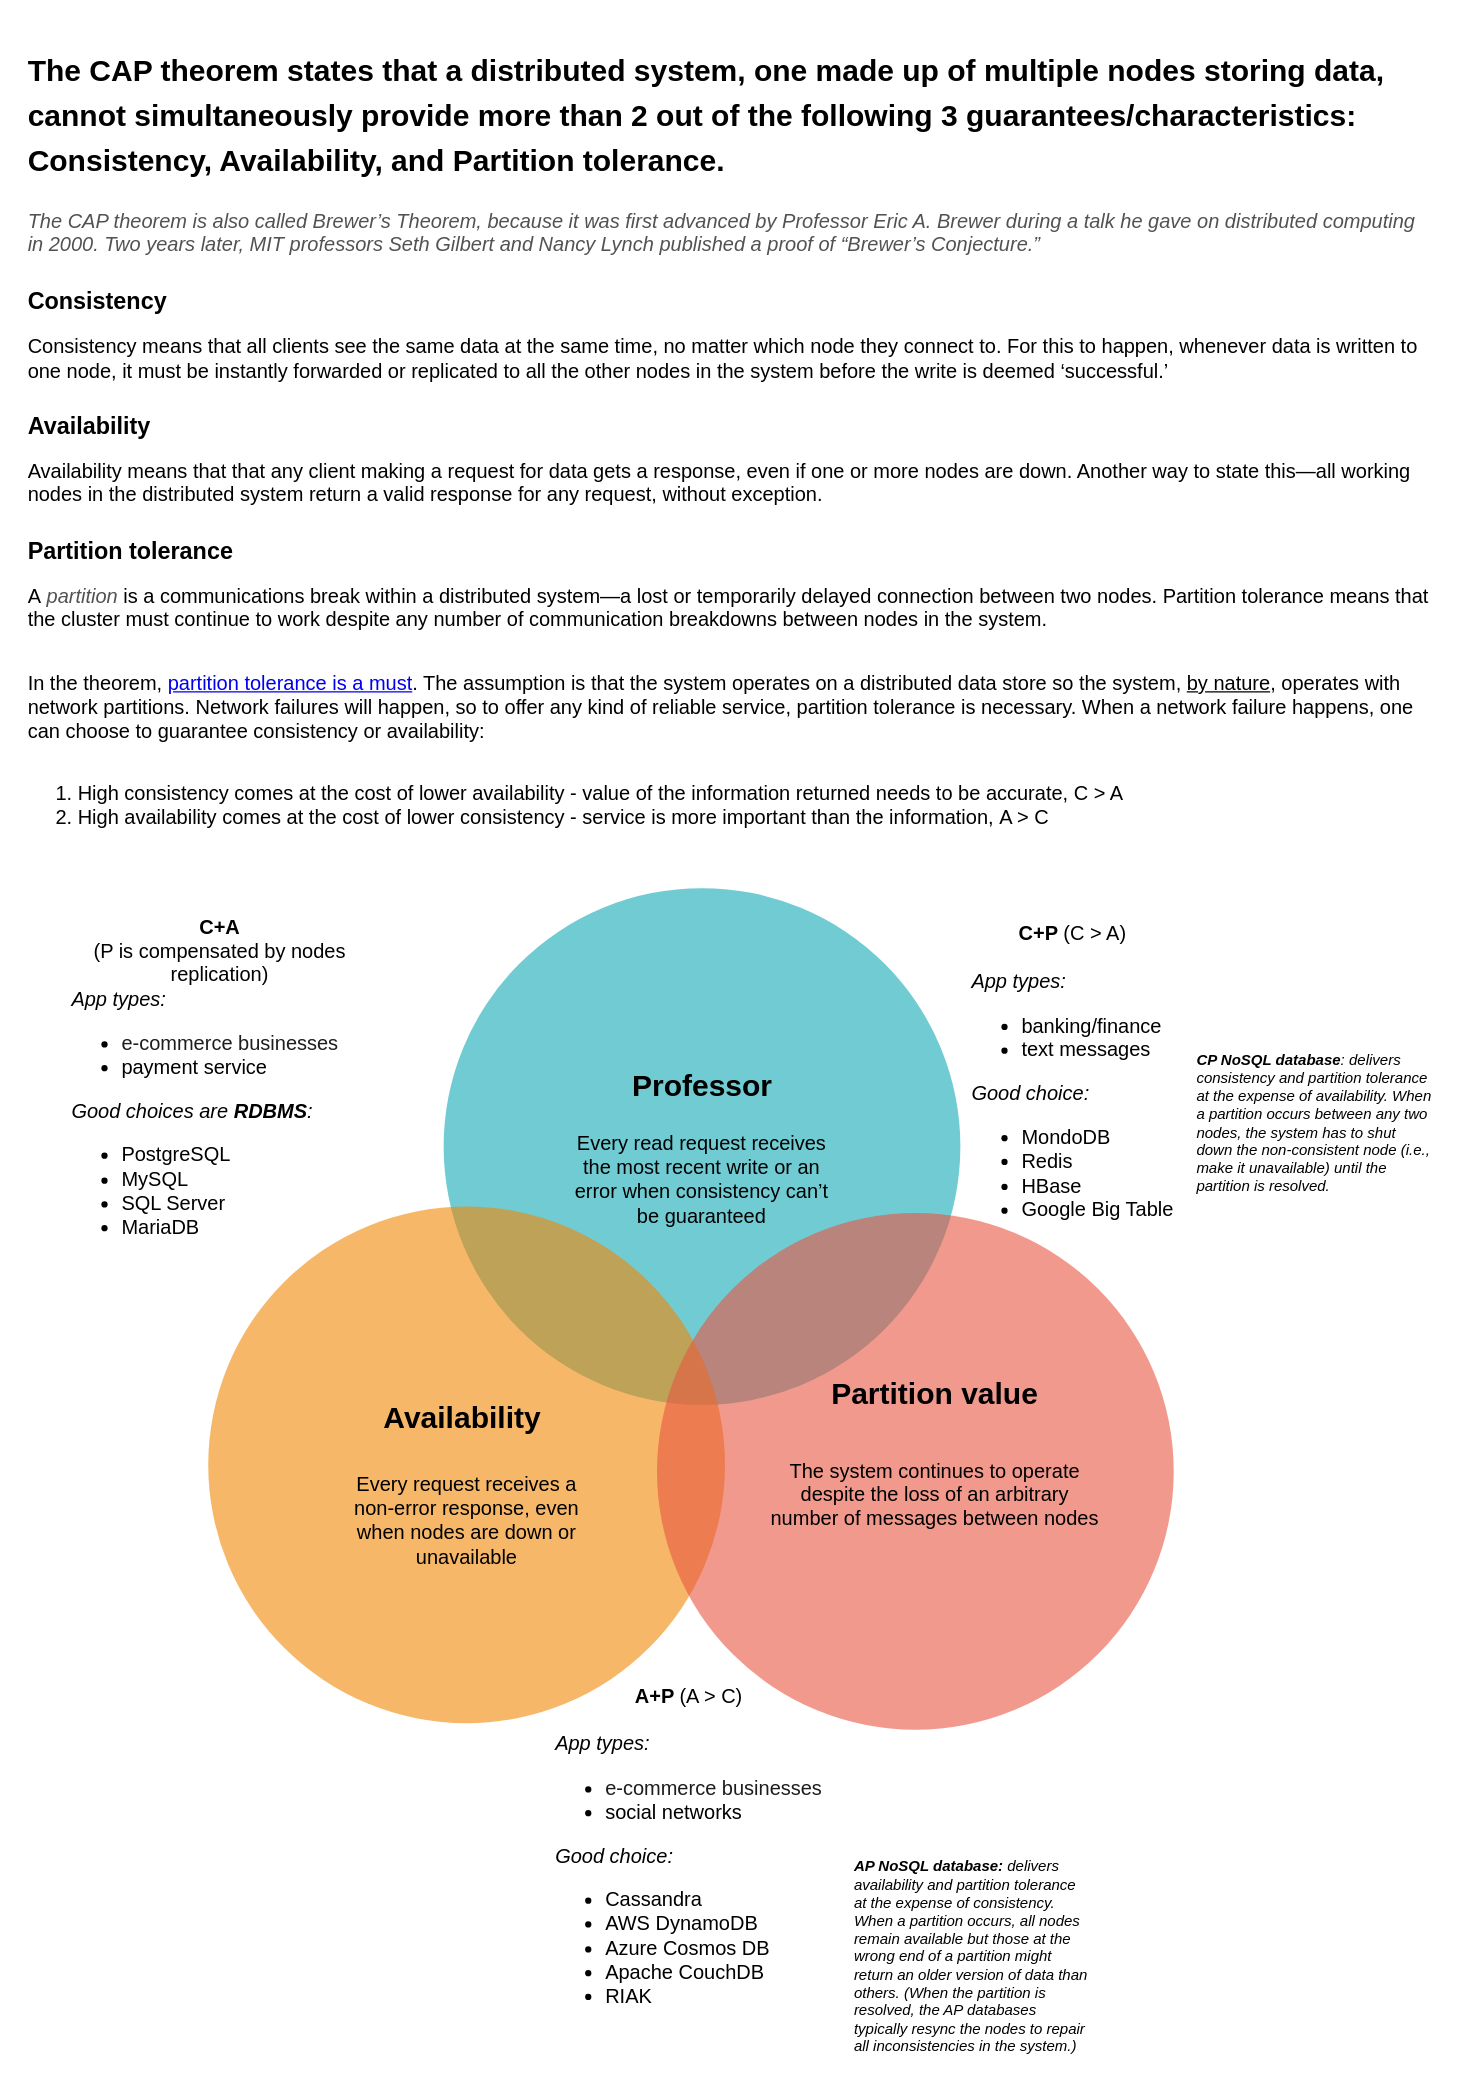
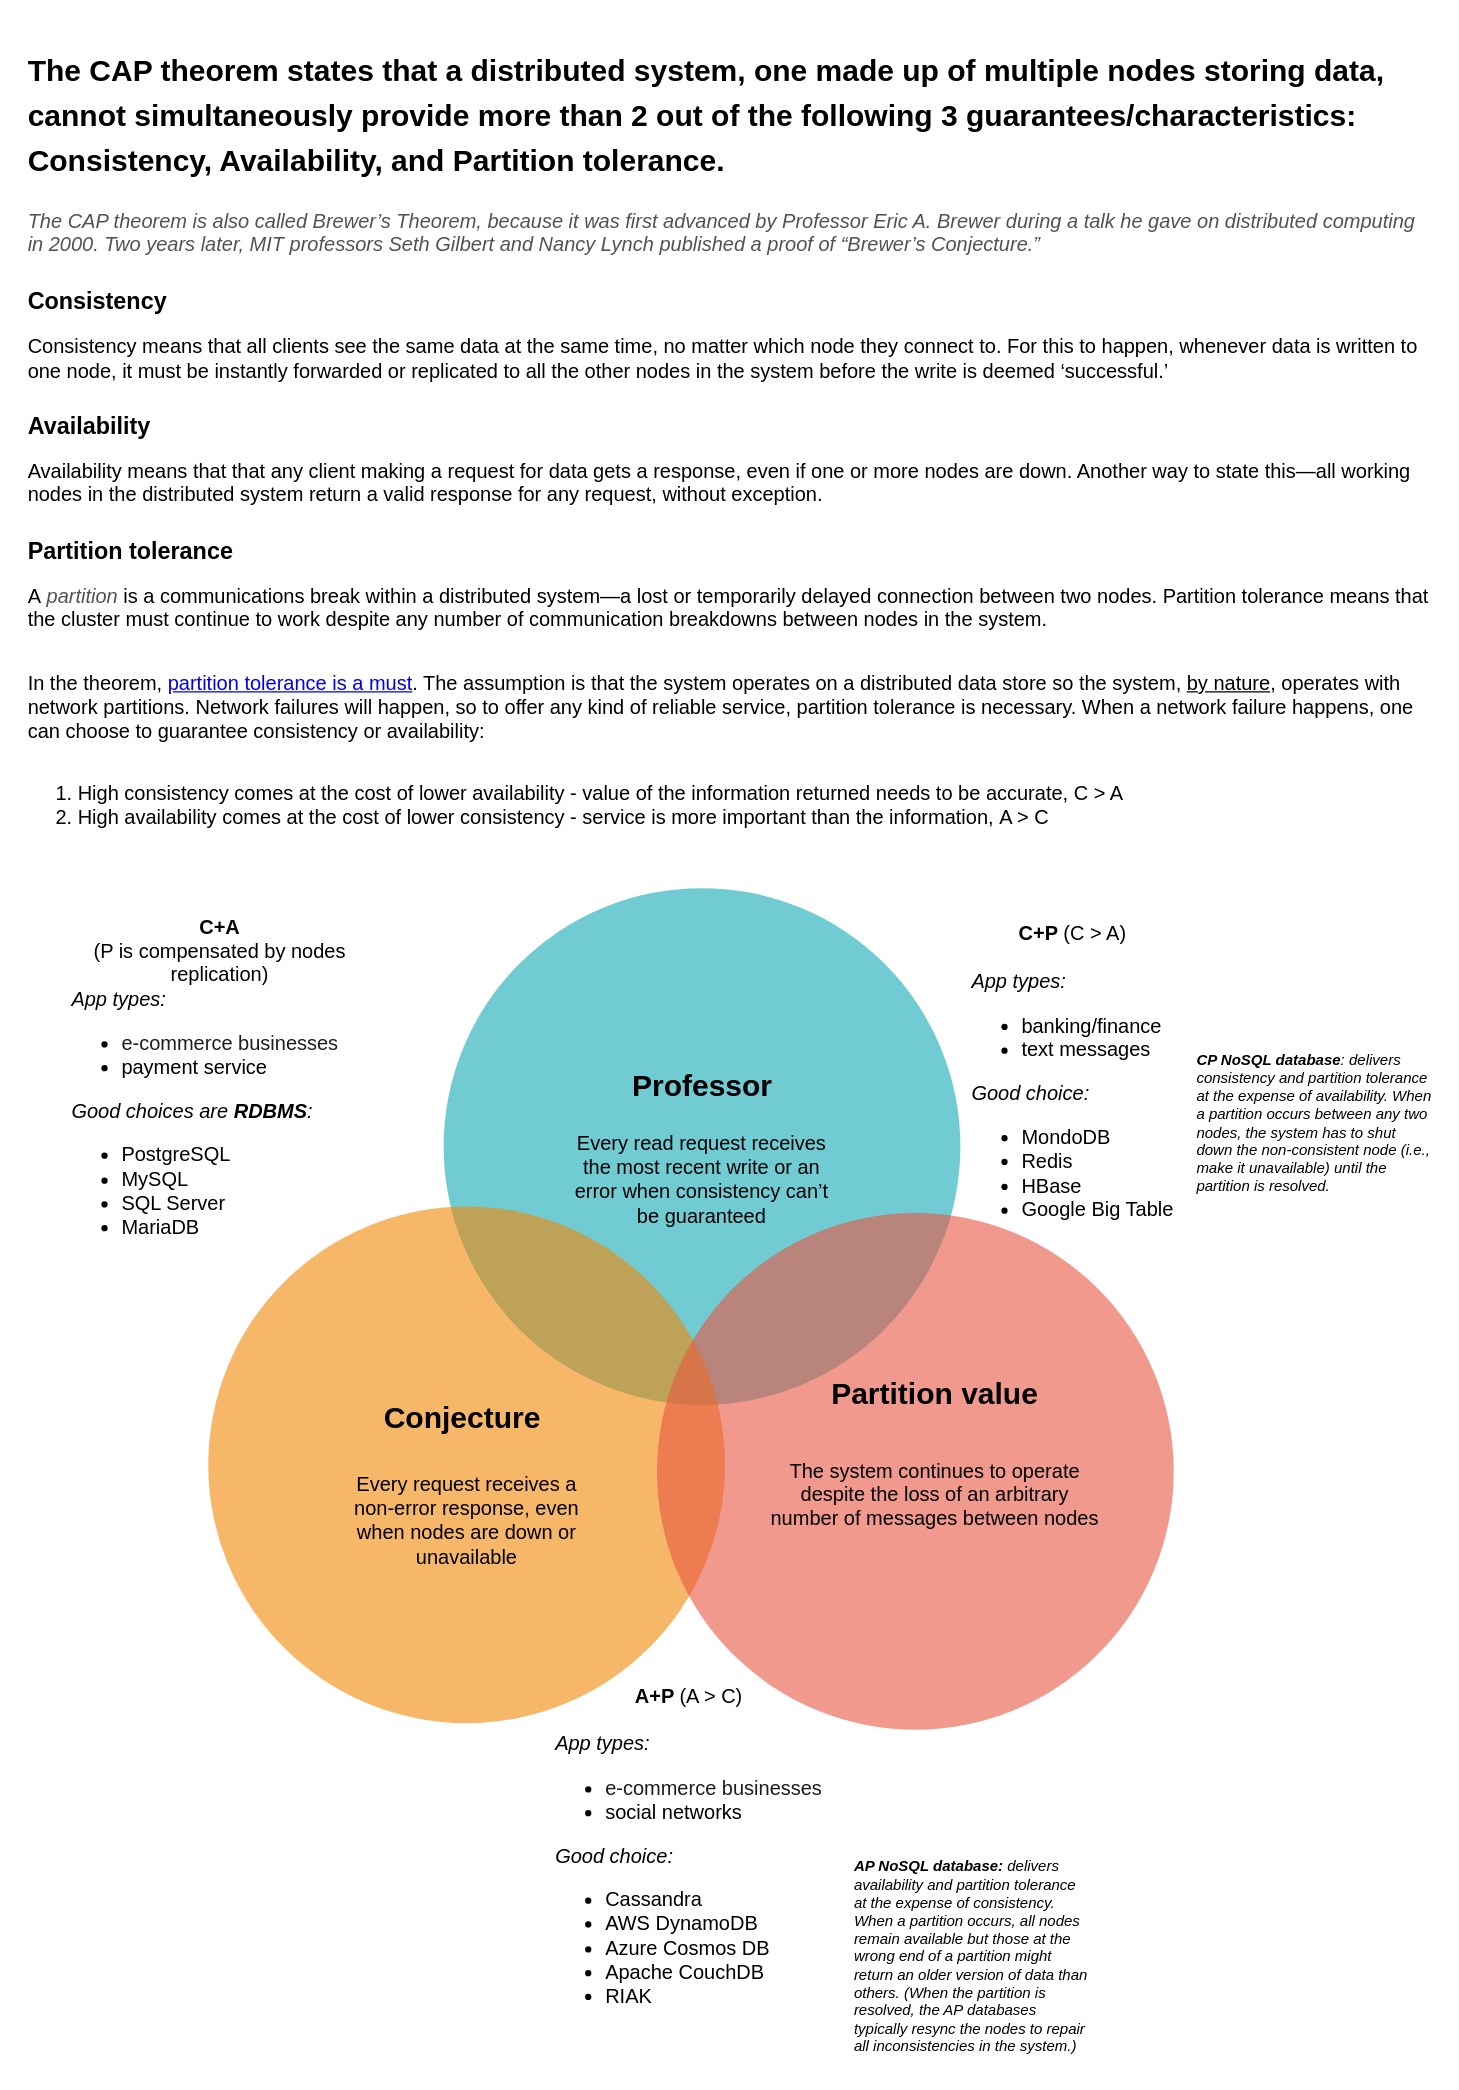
- <mxCell id="13" value="&lt;b&gt;Availability&lt;/b&gt;" style="text;fontSize=24;align=center;verticalAlign=middle;html=1;fontColor=#000000;" parent="11" vertex="1"><mxGeometry x="124.842" y="140.553" width="157.086" height="57.875" as="geometry" /></mxCell>
+ <mxCell id="13" value="&lt;b&gt;Conjecture&lt;/b&gt;" style="text;fontSize=24;align=center;verticalAlign=middle;html=1;fontColor=#000000;" parent="11" vertex="1"><mxGeometry x="124.842" y="140.553" width="157.086" height="57.875" as="geometry" /></mxCell>
